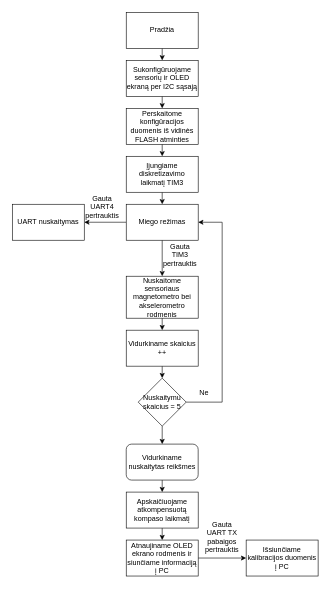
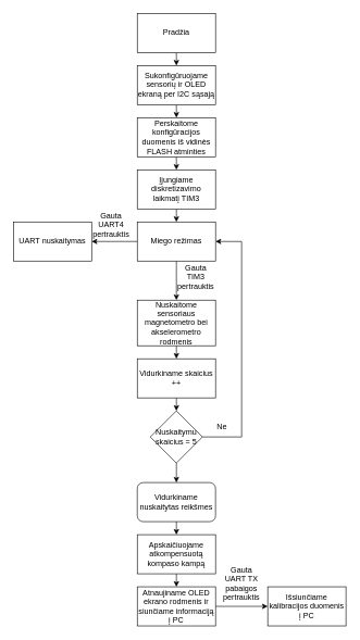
- <mxCell id="27" value="Apskaičiuojame atkompensuotą kompaso laikmatį" style="rounded=0;whiteSpace=wrap;html=1;" vertex="1" parent="1"><mxGeometry x="210" y="820" width="120" height="60" as="geometry" /></mxCell>
+ <mxCell id="27" value="Apskaičiuojame atkompensuotą kompaso kampą" style="rounded=0;whiteSpace=wrap;html=1;" vertex="1" parent="1"><mxGeometry x="210" y="820" width="120" height="60" as="geometry" /></mxCell>
